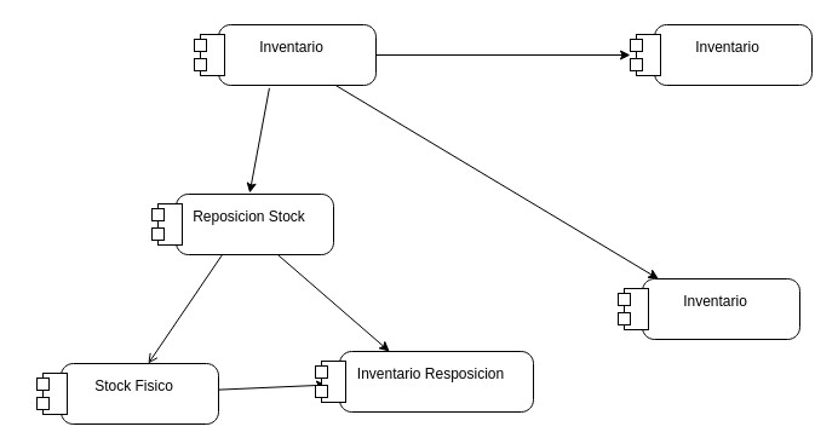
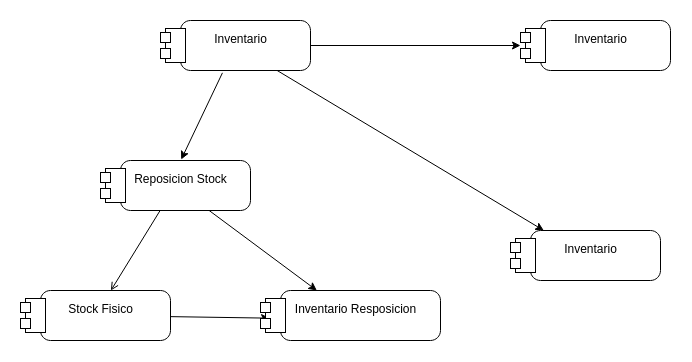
- <mxCell id="8" value="Reposicion Stock" style="shape=mxgraph.uml25.actionParams;html=1;align=center;verticalAlign=top;absoluteArcSize=1;arcSize=10;dashed=0;spacingLeft=10;spacingTop=5;" vertex="1" parent="1"><mxGeometry x="125" y="160" width="150" height="50" as="geometry" /></mxCell>
+ <mxCell id="8" value="Reposicion Stock" style="shape=mxgraph.uml25.actionParams;html=1;align=center;verticalAlign=top;absoluteArcSize=1;arcSize=10;dashed=0;spacingLeft=10;spacingTop=5;" vertex="1" parent="1"><mxGeometry x="100" y="160" width="150" height="50" as="geometry" /></mxCell>
- <mxCell id="12" value="Stock Fisico" style="shape=mxgraph.uml25.actionParams;html=1;align=center;verticalAlign=top;absoluteArcSize=1;arcSize=10;dashed=0;spacingLeft=10;spacingTop=5;" vertex="1" parent="1"><mxGeometry x="30" y="300" width="150" height="50" as="geometry" /></mxCell>
+ <mxCell id="12" value="Stock Fisico" style="shape=mxgraph.uml25.actionParams;html=1;align=center;verticalAlign=top;absoluteArcSize=1;arcSize=10;dashed=0;spacingLeft=10;spacingTop=5;" vertex="1" parent="1"><mxGeometry x="20" y="290" width="150" height="50" as="geometry" /></mxCell>
